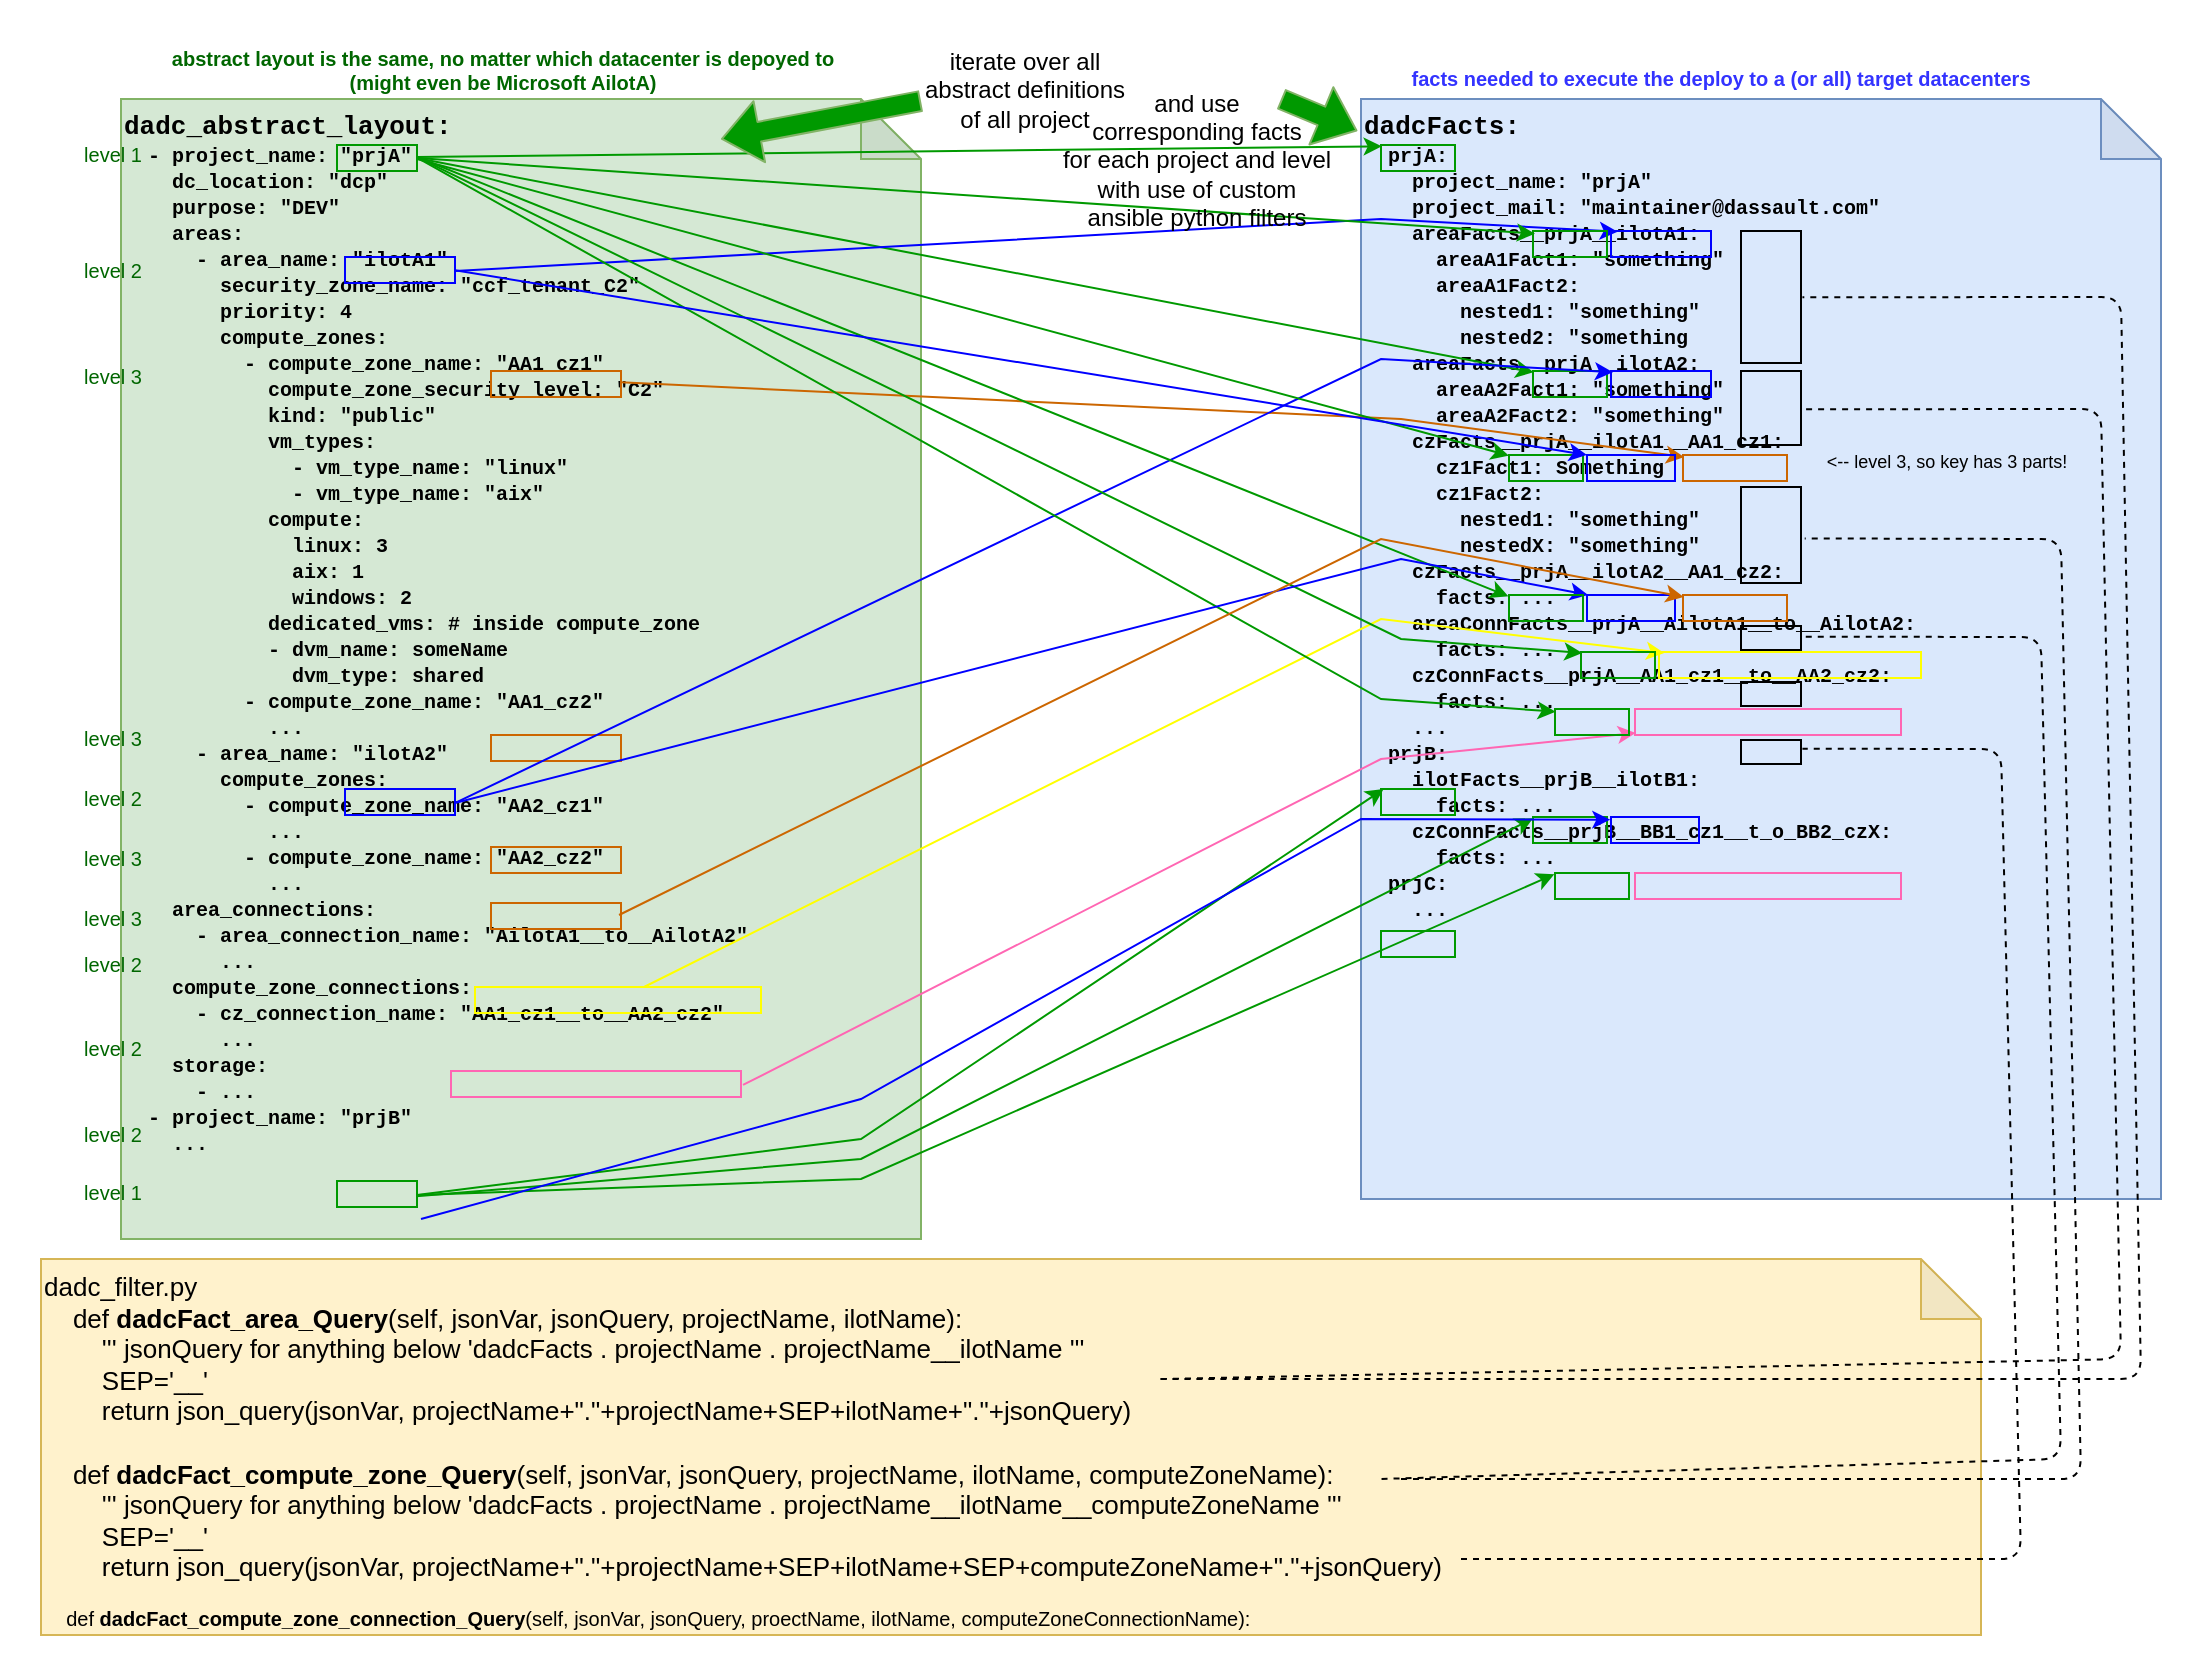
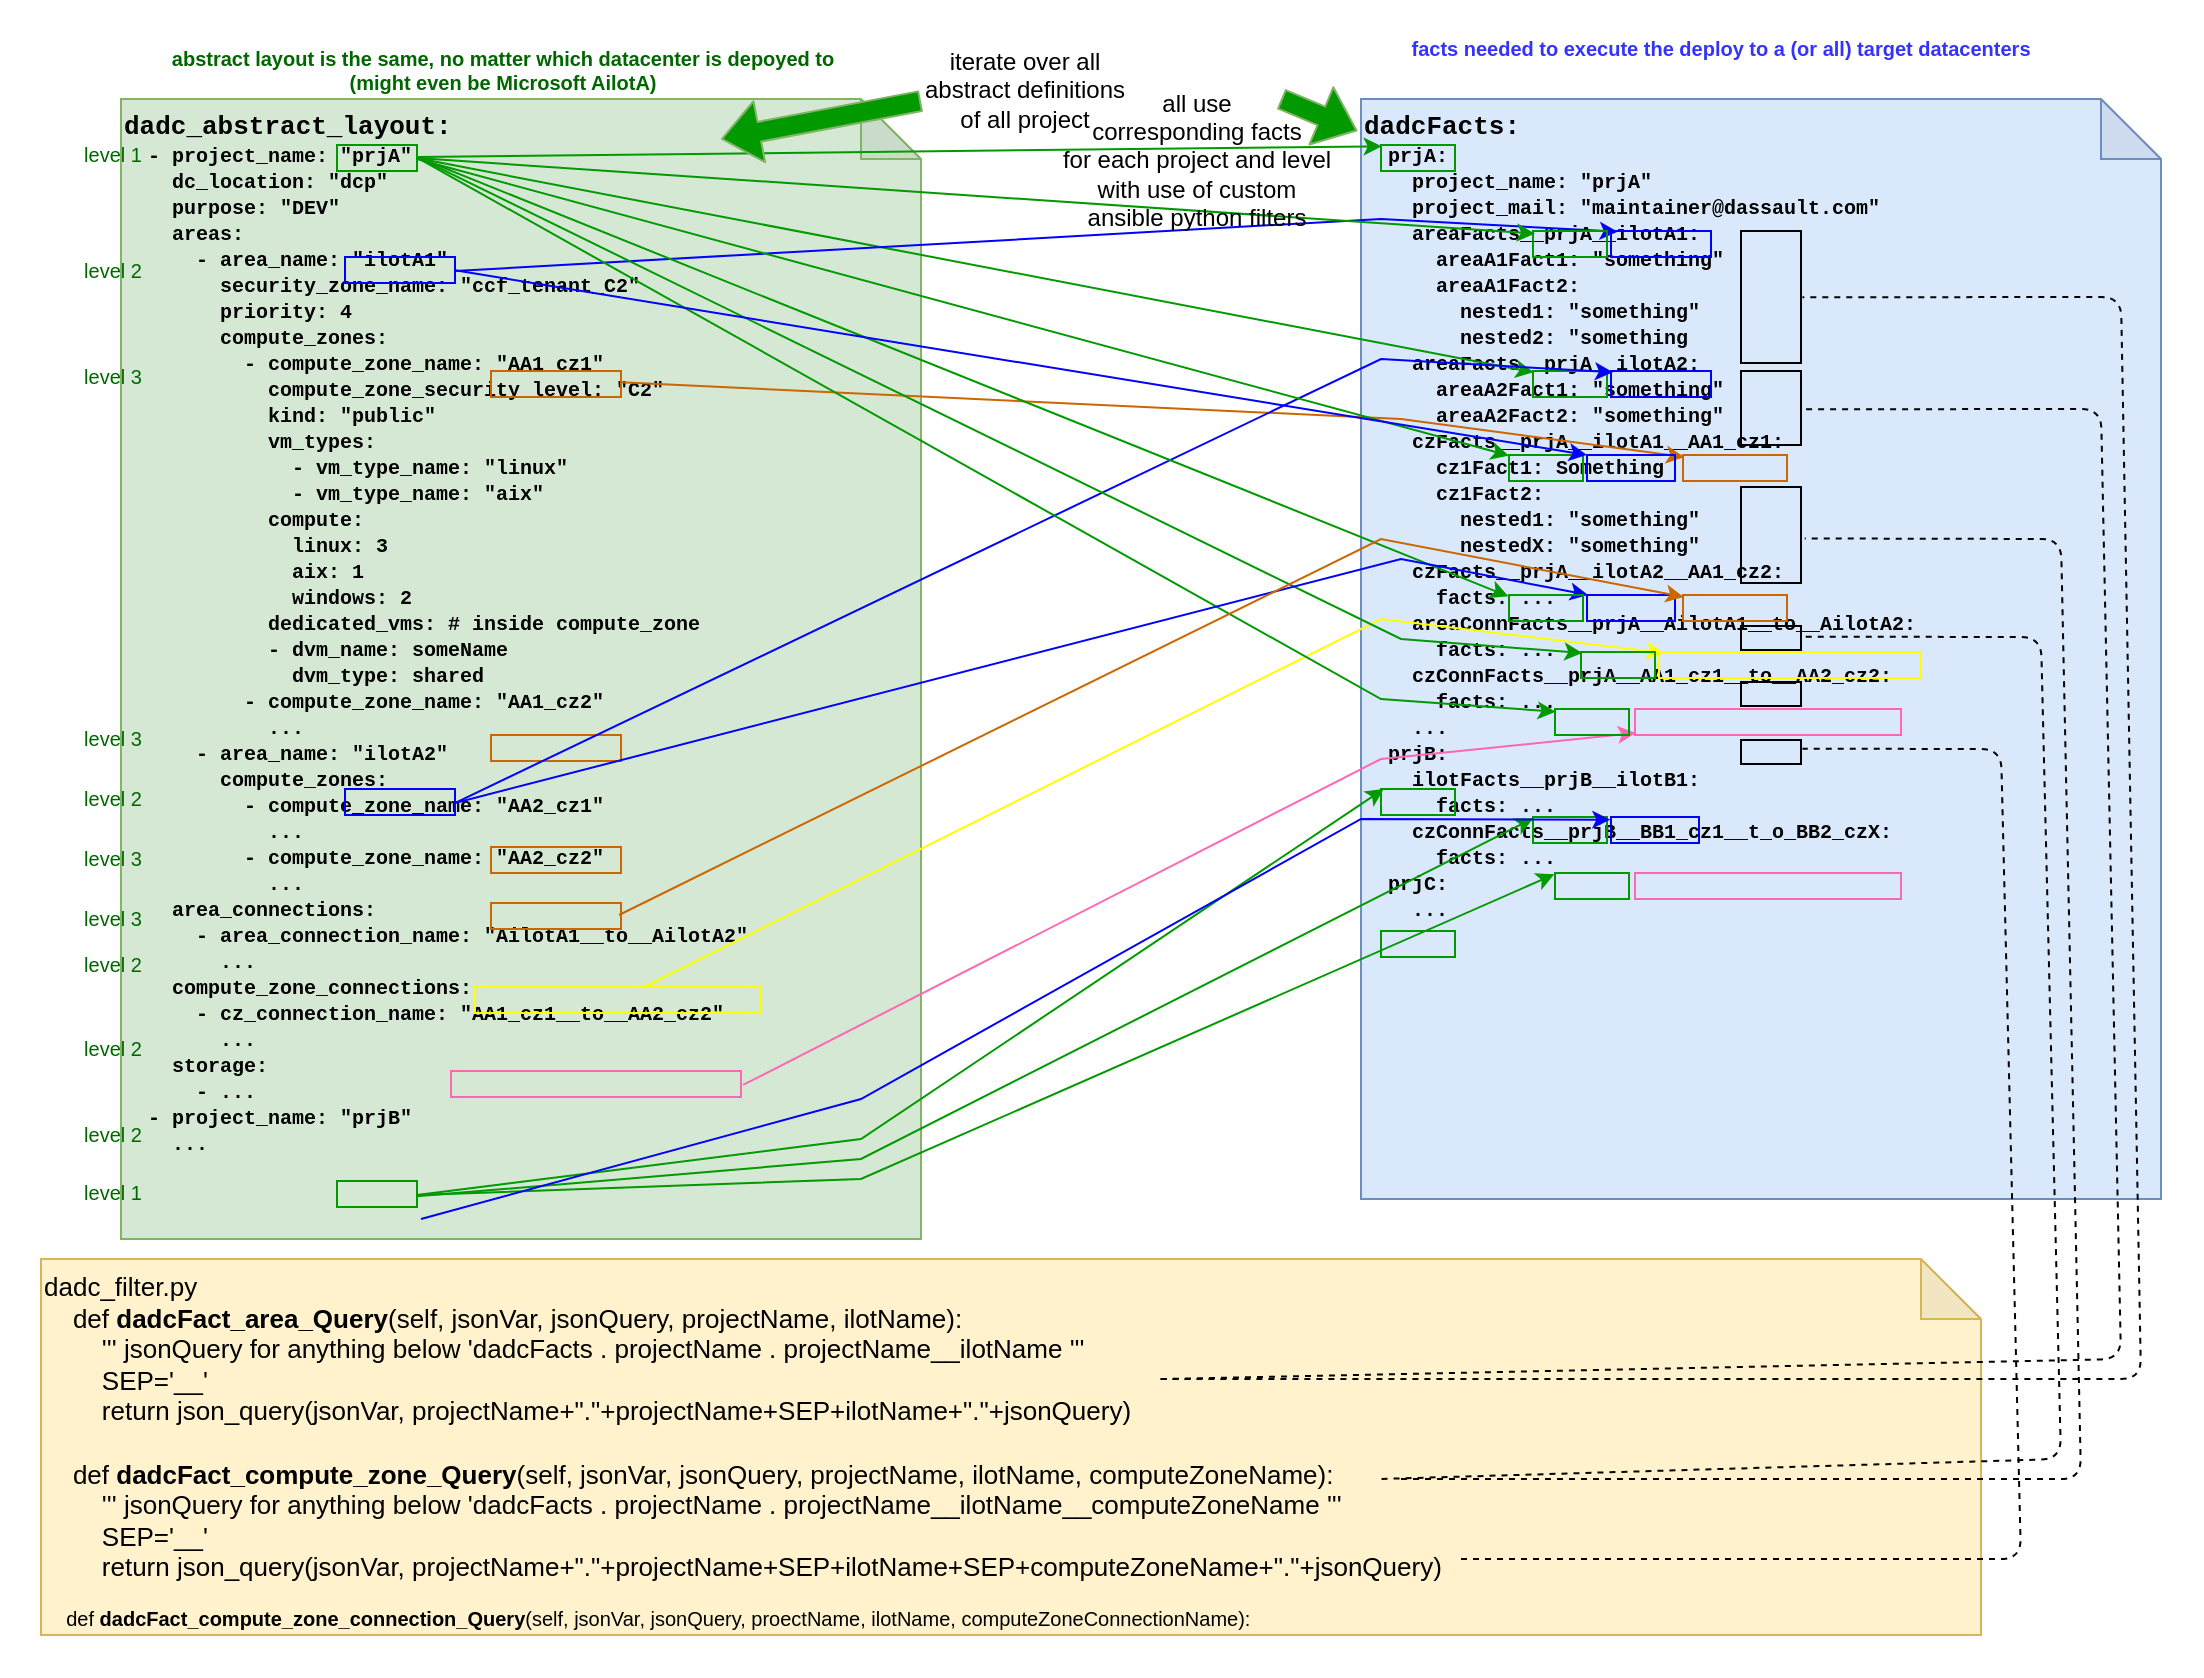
- <mxCell id="78" value="&lt;b&gt;&lt;font color=&quot;#3333ff&quot;&gt;facts needed to execute the deploy to a (or all) target datacenters&lt;/font&gt;&lt;/b&gt;" style="text;html=1;align=center;verticalAlign=middle;resizable=0;points=[];autosize=1;strokeColor=none;fontSize=10;fontColor=#006600;" parent="1" vertex="1"><mxGeometry x="695" y="29" width="330" height="20" as="geometry" /></mxCell>
+ <mxCell id="78" value="&lt;b&gt;&lt;font color=&quot;#3333ff&quot;&gt;facts needed to execute the deploy to a (or all) target datacenters&lt;/font&gt;&lt;/b&gt;" style="text;html=1;align=center;verticalAlign=middle;resizable=0;points=[];autosize=1;strokeColor=none;fontSize=10;fontColor=#006600;" parent="1" vertex="1"><mxGeometry x="695" y="14" width="330" height="20" as="geometry" /></mxCell>
- <mxCell id="81" value="&lt;font color=&quot;#000000&quot; style=&quot;font-size: 12px&quot;&gt;&lt;span&gt;and use&lt;br&gt;&lt;/span&gt;corresponding facts&lt;br&gt;for each project and level&lt;br&gt;with use of&amp;nbsp;&lt;/font&gt;&lt;span style=&quot;color: rgb(0 , 0 , 0) ; font-size: 12px&quot;&gt;custom&lt;/span&gt;&lt;font color=&quot;#000000&quot; style=&quot;font-size: 12px&quot;&gt;&lt;br&gt;ansible python filters&lt;br&gt;&lt;/font&gt;" style="text;html=1;align=center;verticalAlign=middle;resizable=0;points=[];autosize=1;strokeColor=none;fontSize=10;fontColor=#006600;" parent="1" vertex="1"><mxGeometry x="523" y="44.5" width="150" height="70" as="geometry" /></mxCell>
+ <mxCell id="81" value="&lt;font color=&quot;#000000&quot; style=&quot;font-size: 12px&quot;&gt;&lt;span&gt;all use&lt;br&gt;&lt;/span&gt;corresponding facts&lt;br&gt;for each project and level&lt;br&gt;with use of&amp;nbsp;&lt;/font&gt;&lt;span style=&quot;color: rgb(0 , 0 , 0) ; font-size: 12px&quot;&gt;custom&lt;/span&gt;&lt;font color=&quot;#000000&quot; style=&quot;font-size: 12px&quot;&gt;&lt;br&gt;ansible python filters&lt;br&gt;&lt;/font&gt;" style="text;html=1;align=center;verticalAlign=middle;resizable=0;points=[];autosize=1;strokeColor=none;fontSize=10;fontColor=#006600;" parent="1" vertex="1"><mxGeometry x="523" y="44.5" width="150" height="70" as="geometry" /></mxCell>
- <mxCell id="83" value="&lt;font style=&quot;font-size: 9px&quot; color=&quot;#000000&quot;&gt;&amp;lt;-- level 3, so key has 3 parts!&lt;/font&gt;" style="text;html=1;align=center;verticalAlign=middle;resizable=0;points=[];autosize=1;strokeColor=none;fontSize=9;fontColor=#006600;" parent="1" vertex="1"><mxGeometry x="903" y="221" width="140" height="20" as="geometry" /></mxCell>
